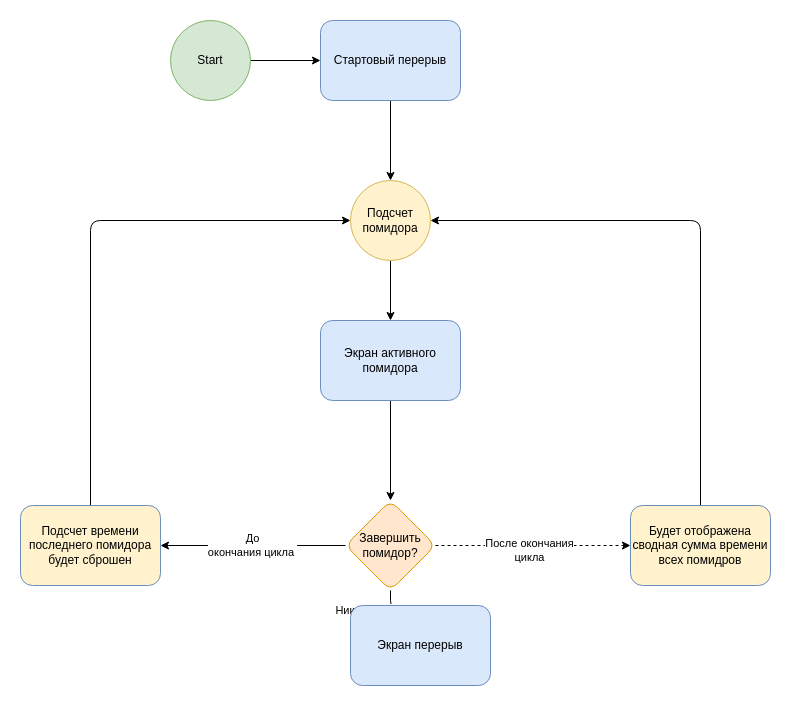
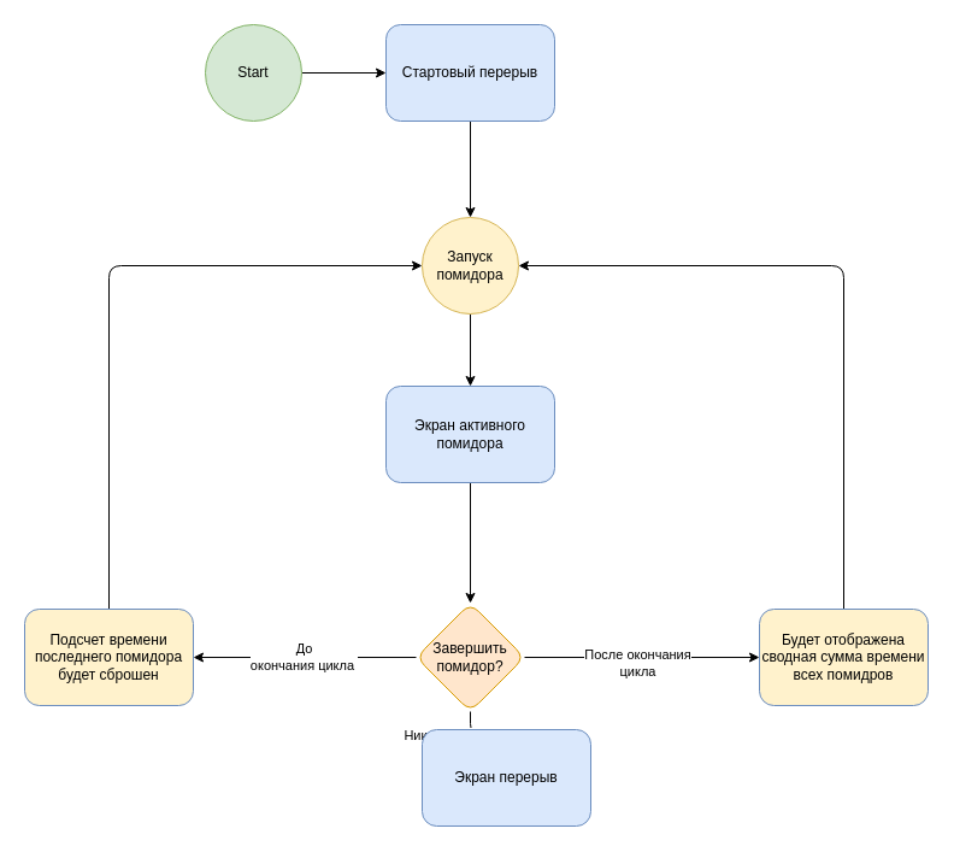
- <mxCell id="7" value="Подсчет помидора" style="ellipse;whiteSpace=wrap;html=1;fillColor=#fff2cc;strokeColor=#d6b656;rounded=1;" vertex="1" parent="1"><mxGeometry x="350" y="180" width="80" height="80" as="geometry" /></mxCell>
+ <mxCell id="7" value="Запуск помидора" style="ellipse;whiteSpace=wrap;html=1;fillColor=#fff2cc;strokeColor=#d6b656;rounded=1;" vertex="1" parent="1"><mxGeometry x="350" y="180" width="80" height="80" as="geometry" /></mxCell>
- <mxCell id="11" value="" style="edgeStyle=orthogonalEdgeStyle;rounded=1;orthogonalLoop=1;jettySize=auto;html=1;dashed=1;" edge="1" parent="1" source="15" target="19"><mxGeometry relative="1" as="geometry" /></mxCell>
+ <mxCell id="11" value="" style="edgeStyle=orthogonalEdgeStyle;rounded=1;orthogonalLoop=1;jettySize=auto;html=1;" edge="1" parent="1" source="15" target="19"><mxGeometry relative="1" as="geometry" /></mxCell>
